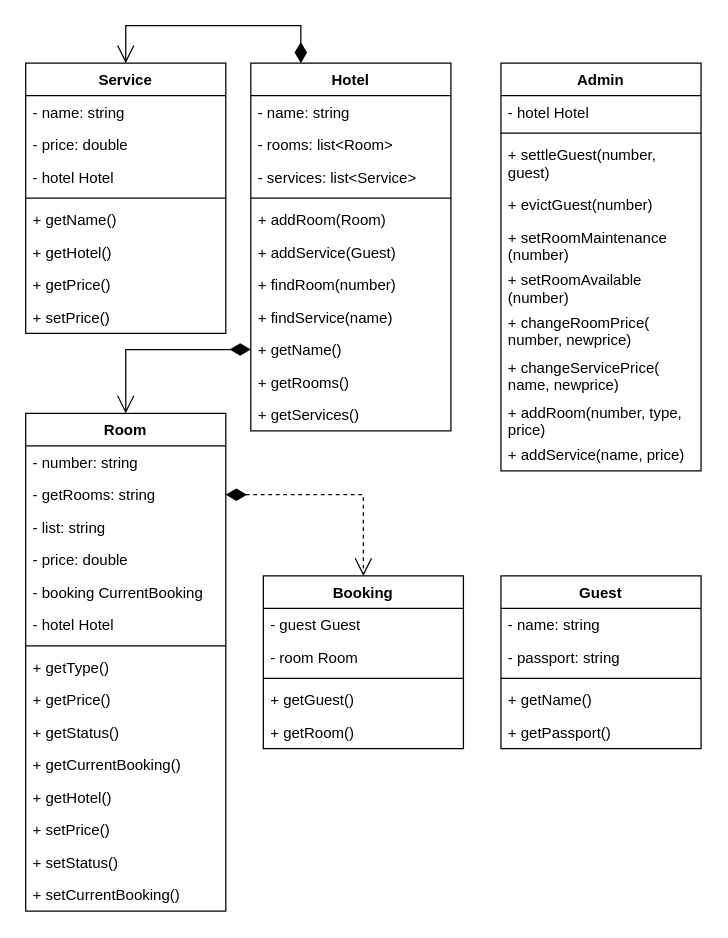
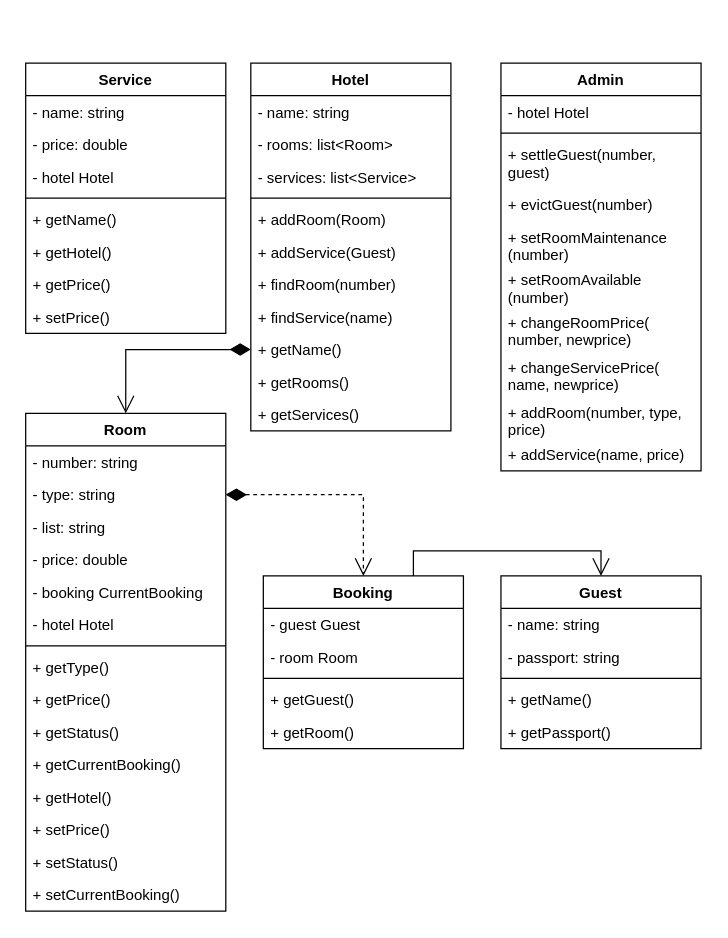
- <mxCell id="63" value="" style="endArrow=open;html=1;endSize=12;startArrow=diamondThin;startSize=14;startFill=1;edgeStyle=orthogonalEdgeStyle;align=left;verticalAlign=bottom;rounded=0;exitX=0.25;exitY=0;exitDx=0;exitDy=0;entryX=0.5;entryY=0;entryDx=0;entryDy=0;" edge="1" parent="1" source="39" target="8"><mxGeometry x="-1" y="3" relative="1" as="geometry"><mxPoint x="10" y="230" as="sourcePoint" /><mxPoint x="-90" y="281" as="targetPoint" /><Array as="points"><mxPoint x="240" y="20" /><mxPoint x="100" y="20" /></Array></mxGeometry></mxCell>
- <mxCell id="25" value="- getRooms: string" style="text;strokeColor=none;fillColor=none;align=left;verticalAlign=top;spacingLeft=4;spacingRight=4;overflow=hidden;rotatable=0;points=[[0,0.5],[1,0.5]];portConstraint=eastwest;whiteSpace=wrap;html=1;" vertex="1" parent="23"><mxGeometry y="52" width="160" height="26" as="geometry" /></mxCell>
+ <mxCell id="25" value="- type: string" style="text;strokeColor=none;fillColor=none;align=left;verticalAlign=top;spacingLeft=4;spacingRight=4;overflow=hidden;rotatable=0;points=[[0,0.5],[1,0.5]];portConstraint=eastwest;whiteSpace=wrap;html=1;" vertex="1" parent="23"><mxGeometry y="52" width="160" height="26" as="geometry" /></mxCell>
+ <mxCell id="65" value="" style="endArrow=open;endFill=1;endSize=12;html=1;rounded=0;exitX=0.75;exitY=0;exitDx=0;exitDy=0;entryX=0.5;entryY=0;entryDx=0;entryDy=0;edgeStyle=orthogonalEdgeStyle;" edge="1" parent="1" source="17" target="2"><mxGeometry width="160" relative="1" as="geometry"><mxPoint x="-110" y="450" as="sourcePoint" /><mxPoint x="50" y="450" as="targetPoint" /><Array as="points"><mxPoint x="330" y="440" /><mxPoint x="480" y="440" /></Array></mxGeometry></mxCell>
